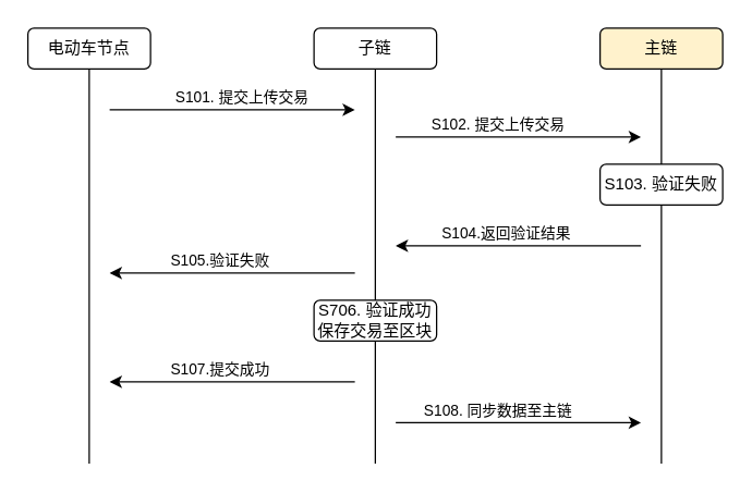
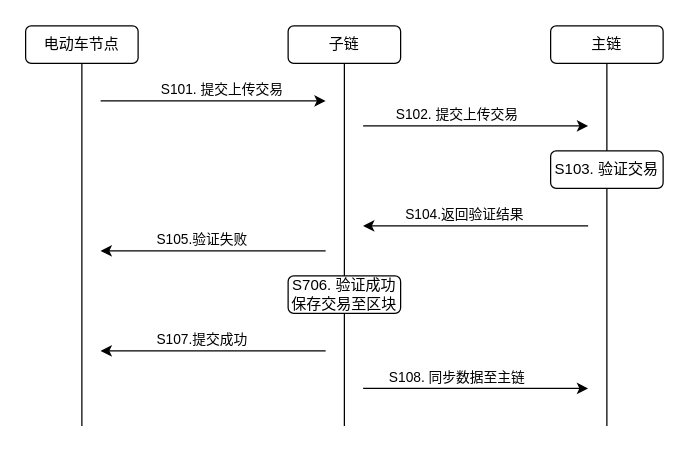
- <mxCell id="6" value="主链" style="rounded=1;whiteSpace=wrap;html=1;fillColor=#fff2cc;" parent="1" vertex="1"><mxGeometry x="440" y="20" width="90" height="30" as="geometry" /></mxCell>
+ <mxCell id="6" value="主链" style="rounded=1;whiteSpace=wrap;html=1;" parent="1" vertex="1"><mxGeometry x="440" y="20" width="90" height="30" as="geometry" /></mxCell>
- <mxCell id="12" value="S103. 验证失败" style="rounded=1;whiteSpace=wrap;html=1;" parent="1" vertex="1"><mxGeometry x="440" y="120" width="90" height="30" as="geometry" /></mxCell>
+ <mxCell id="12" value="S103. 验证交易" style="rounded=1;whiteSpace=wrap;html=1;" parent="1" vertex="1"><mxGeometry x="440" y="120" width="90" height="30" as="geometry" /></mxCell>
